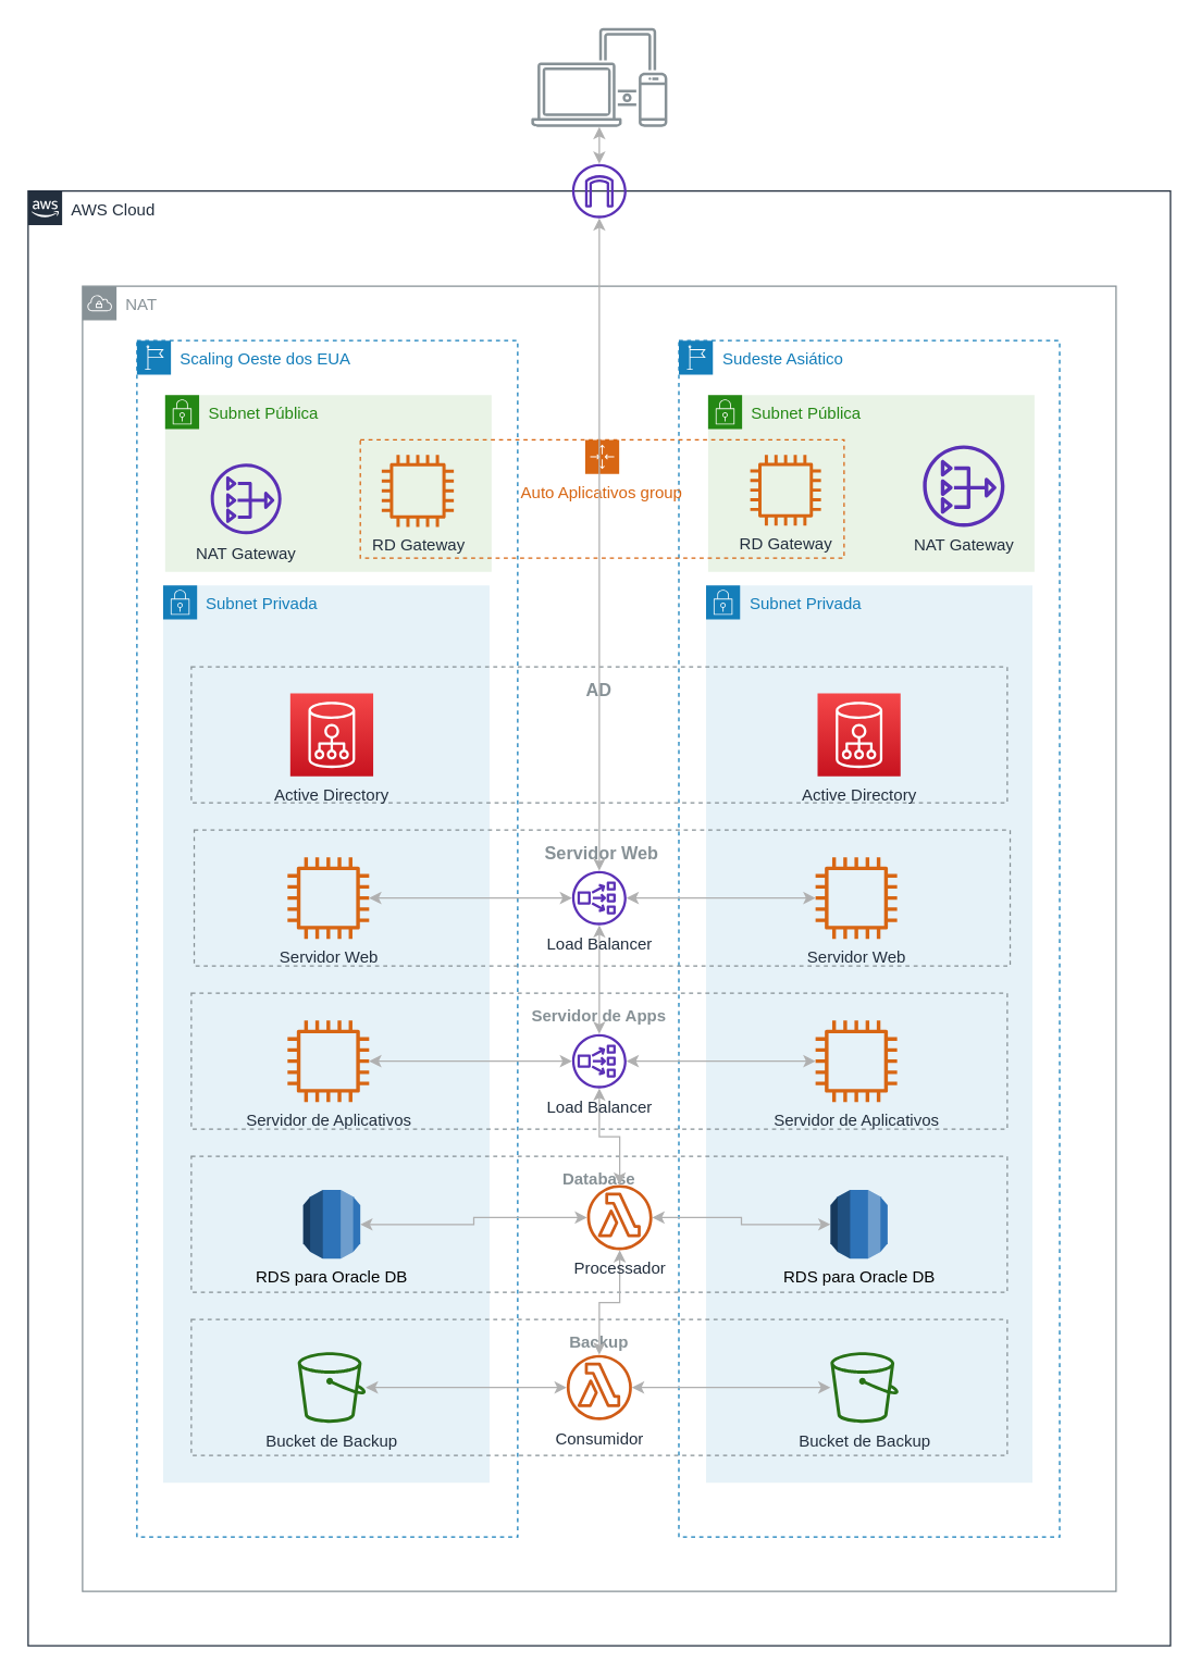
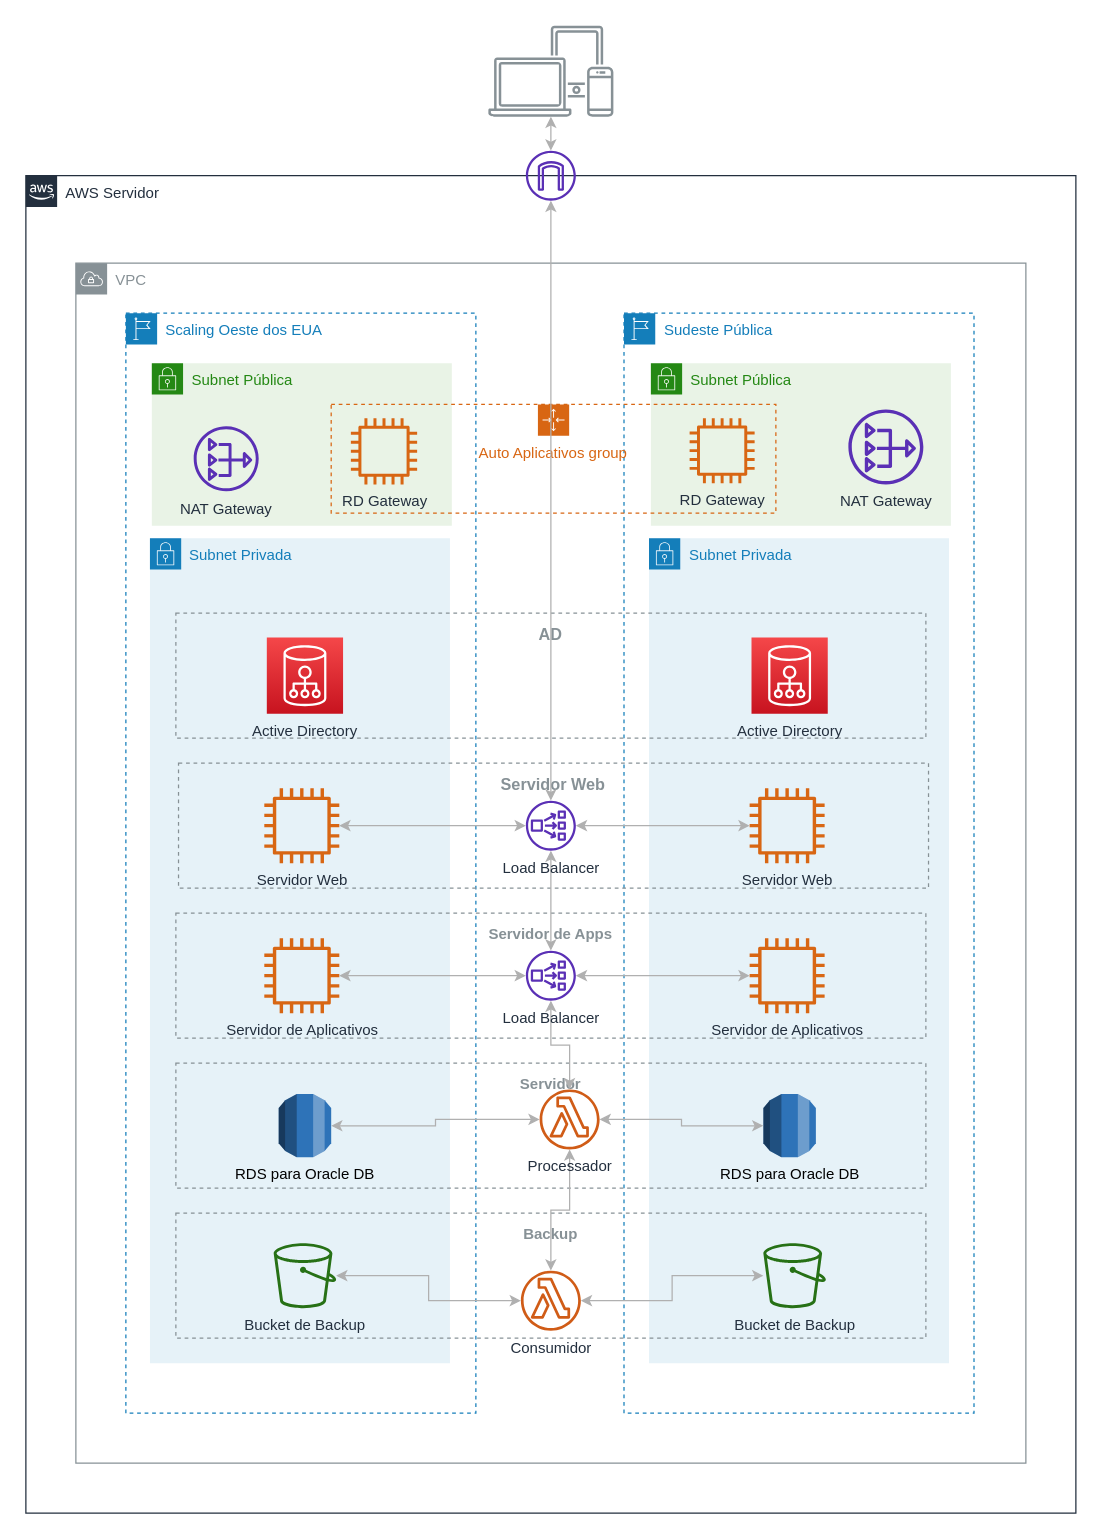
- <mxCell id="7" value="AWS Cloud" style="points=[[0,0],[0.25,0],[0.5,0],[0.75,0],[1,0],[1,0.25],[1,0.5],[1,0.75],[1,1],[0.75,1],[0.5,1],[0.25,1],[0,1],[0,0.75],[0,0.5],[0,0.25]];outlineConnect=0;gradientColor=none;html=1;whiteSpace=wrap;fontSize=12;fontStyle=0;shape=mxgraph.aws4.group;grIcon=mxgraph.aws4.group_aws_cloud_alt;strokeColor=#232F3E;fillColor=none;verticalAlign=top;align=left;spacingLeft=30;fontColor=#232F3E;dashed=0;rounded=0;shadow=0;glass=0;sketch=0;" parent="1" vertex="1"><mxGeometry x="20" y="140" width="840" height="1070" as="geometry" /></mxCell>
+ <mxCell id="7" value="AWS Servidor" style="points=[[0,0],[0.25,0],[0.5,0],[0.75,0],[1,0],[1,0.25],[1,0.5],[1,0.75],[1,1],[0.75,1],[0.5,1],[0.25,1],[0,1],[0,0.75],[0,0.5],[0,0.25]];outlineConnect=0;gradientColor=none;html=1;whiteSpace=wrap;fontSize=12;fontStyle=0;shape=mxgraph.aws4.group;grIcon=mxgraph.aws4.group_aws_cloud_alt;strokeColor=#232F3E;fillColor=none;verticalAlign=top;align=left;spacingLeft=30;fontColor=#232F3E;dashed=0;rounded=0;shadow=0;glass=0;sketch=0;" parent="1" vertex="1"><mxGeometry x="20" y="140" width="840" height="1070" as="geometry" /></mxCell>
- <mxCell id="6" value="NAT" style="outlineConnect=0;gradientColor=none;html=1;whiteSpace=wrap;fontSize=12;fontStyle=0;shape=mxgraph.aws4.group;grIcon=mxgraph.aws4.group_vpc;strokeColor=#879196;fillColor=none;verticalAlign=top;align=left;spacingLeft=30;fontColor=#879196;dashed=0;rounded=0;shadow=0;glass=0;sketch=0;" parent="1" vertex="1"><mxGeometry x="60" y="210" width="760" height="960" as="geometry" /></mxCell>
+ <mxCell id="6" value="VPC" style="outlineConnect=0;gradientColor=none;html=1;whiteSpace=wrap;fontSize=12;fontStyle=0;shape=mxgraph.aws4.group;grIcon=mxgraph.aws4.group_vpc;strokeColor=#879196;fillColor=none;verticalAlign=top;align=left;spacingLeft=30;fontColor=#879196;dashed=0;rounded=0;shadow=0;glass=0;sketch=0;" parent="1" vertex="1"><mxGeometry x="60" y="210" width="760" height="960" as="geometry" /></mxCell>
- <mxCell id="4" value="Sudeste Asiático" style="points=[[0,0],[0.25,0],[0.5,0],[0.75,0],[1,0],[1,0.25],[1,0.5],[1,0.75],[1,1],[0.75,1],[0.5,1],[0.25,1],[0,1],[0,0.75],[0,0.5],[0,0.25]];outlineConnect=0;gradientColor=none;html=1;whiteSpace=wrap;fontSize=12;fontStyle=0;shape=mxgraph.aws4.group;grIcon=mxgraph.aws4.group_region;strokeColor=#147EBA;fillColor=none;verticalAlign=top;align=left;spacingLeft=30;fontColor=#147EBA;dashed=1;rounded=0;shadow=0;glass=0;sketch=0;" parent="1" vertex="1"><mxGeometry x="498.5" y="250" width="280" height="880" as="geometry" /></mxCell>
+ <mxCell id="4" value="Sudeste Pública" style="points=[[0,0],[0.25,0],[0.5,0],[0.75,0],[1,0],[1,0.25],[1,0.5],[1,0.75],[1,1],[0.75,1],[0.5,1],[0.25,1],[0,1],[0,0.75],[0,0.5],[0,0.25]];outlineConnect=0;gradientColor=none;html=1;whiteSpace=wrap;fontSize=12;fontStyle=0;shape=mxgraph.aws4.group;grIcon=mxgraph.aws4.group_region;strokeColor=#147EBA;fillColor=none;verticalAlign=top;align=left;spacingLeft=30;fontColor=#147EBA;dashed=1;rounded=0;shadow=0;glass=0;sketch=0;" parent="1" vertex="1"><mxGeometry x="498.5" y="250" width="280" height="880" as="geometry" /></mxCell>
- <mxCell id="8" value="&lt;div&gt;&lt;span&gt;&lt;b&gt;Database&lt;/b&gt;&lt;/span&gt;&lt;/div&gt;" style="outlineConnect=0;gradientColor=none;html=1;whiteSpace=wrap;fontSize=12;fontStyle=0;strokeColor=#879196;fillColor=none;verticalAlign=top;align=center;fontColor=#879196;dashed=1;spacingTop=3;rounded=0;shadow=0;glass=0;sketch=0;" parent="1" vertex="1"><mxGeometry x="140" y="850" width="600" height="100" as="geometry" /></mxCell>
+ <mxCell id="8" value="&lt;div&gt;&lt;span&gt;&lt;b&gt;Servidor&lt;/b&gt;&lt;/span&gt;&lt;/div&gt;" style="outlineConnect=0;gradientColor=none;html=1;whiteSpace=wrap;fontSize=12;fontStyle=0;strokeColor=#879196;fillColor=none;verticalAlign=top;align=center;fontColor=#879196;dashed=1;spacingTop=3;rounded=0;shadow=0;glass=0;sketch=0;" parent="1" vertex="1"><mxGeometry x="140" y="850" width="600" height="100" as="geometry" /></mxCell>
- <mxCell id="44" value="Consumidor" style="outlineConnect=0;fontColor=#232F3E;gradientColor=none;fillColor=#D05C17;strokeColor=none;dashed=0;verticalLabelPosition=bottom;verticalAlign=top;align=center;html=1;fontSize=12;fontStyle=0;aspect=fixed;pointerEvents=1;shape=mxgraph.aws4.lambda_function;rounded=0;shadow=0;glass=0;sketch=0;" parent="1" vertex="1"><mxGeometry x="416" y="996" width="48" height="48" as="geometry" /></mxCell>
+ <mxCell id="44" value="Consumidor" style="outlineConnect=0;fontColor=#232F3E;gradientColor=none;fillColor=#D05C17;strokeColor=none;dashed=0;verticalLabelPosition=bottom;verticalAlign=top;align=center;html=1;fontSize=12;fontStyle=0;aspect=fixed;pointerEvents=1;shape=mxgraph.aws4.lambda_function;rounded=0;shadow=0;glass=0;sketch=0;" parent="1" vertex="1"><mxGeometry x="416" y="1016" width="48" height="48" as="geometry" /></mxCell>
